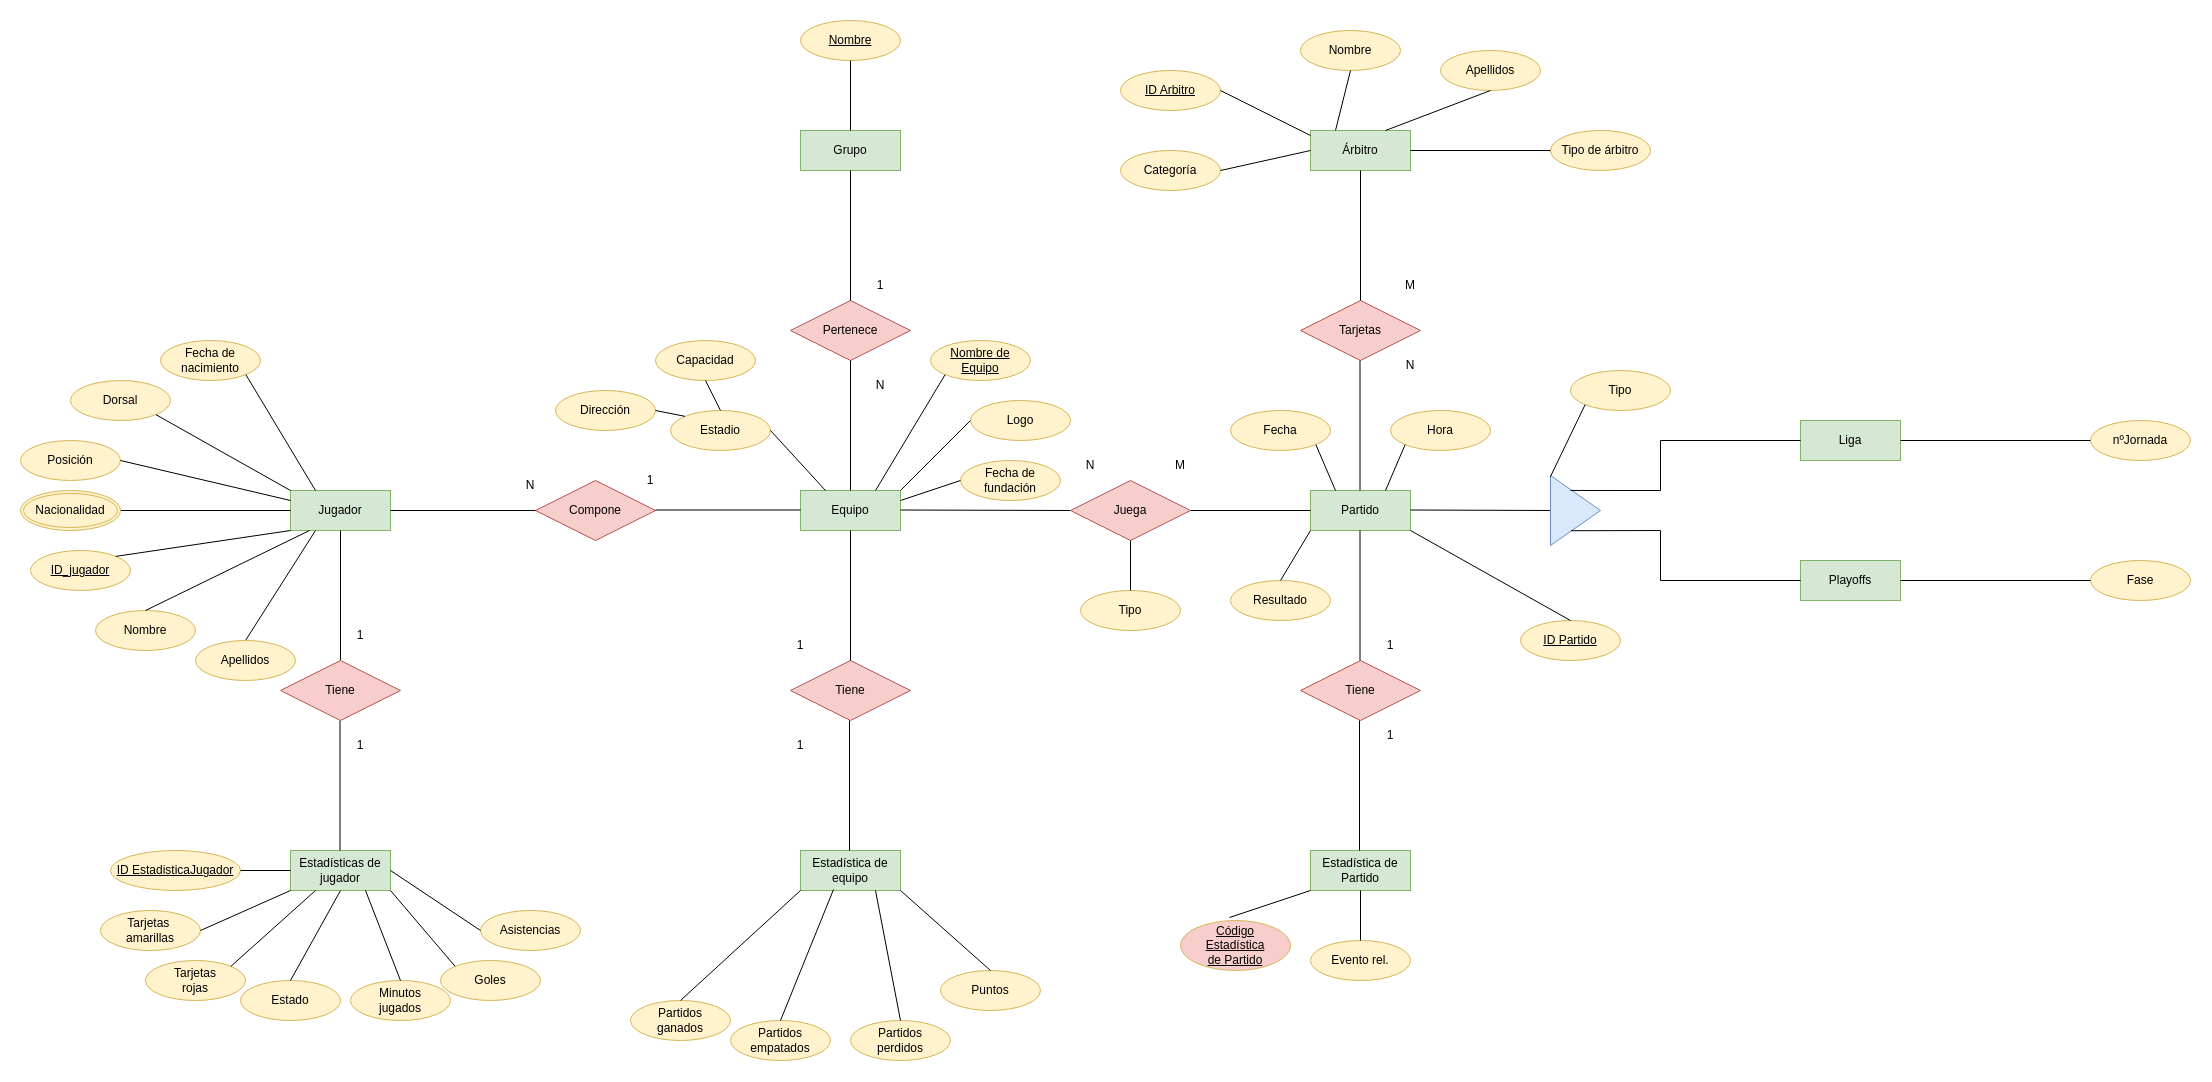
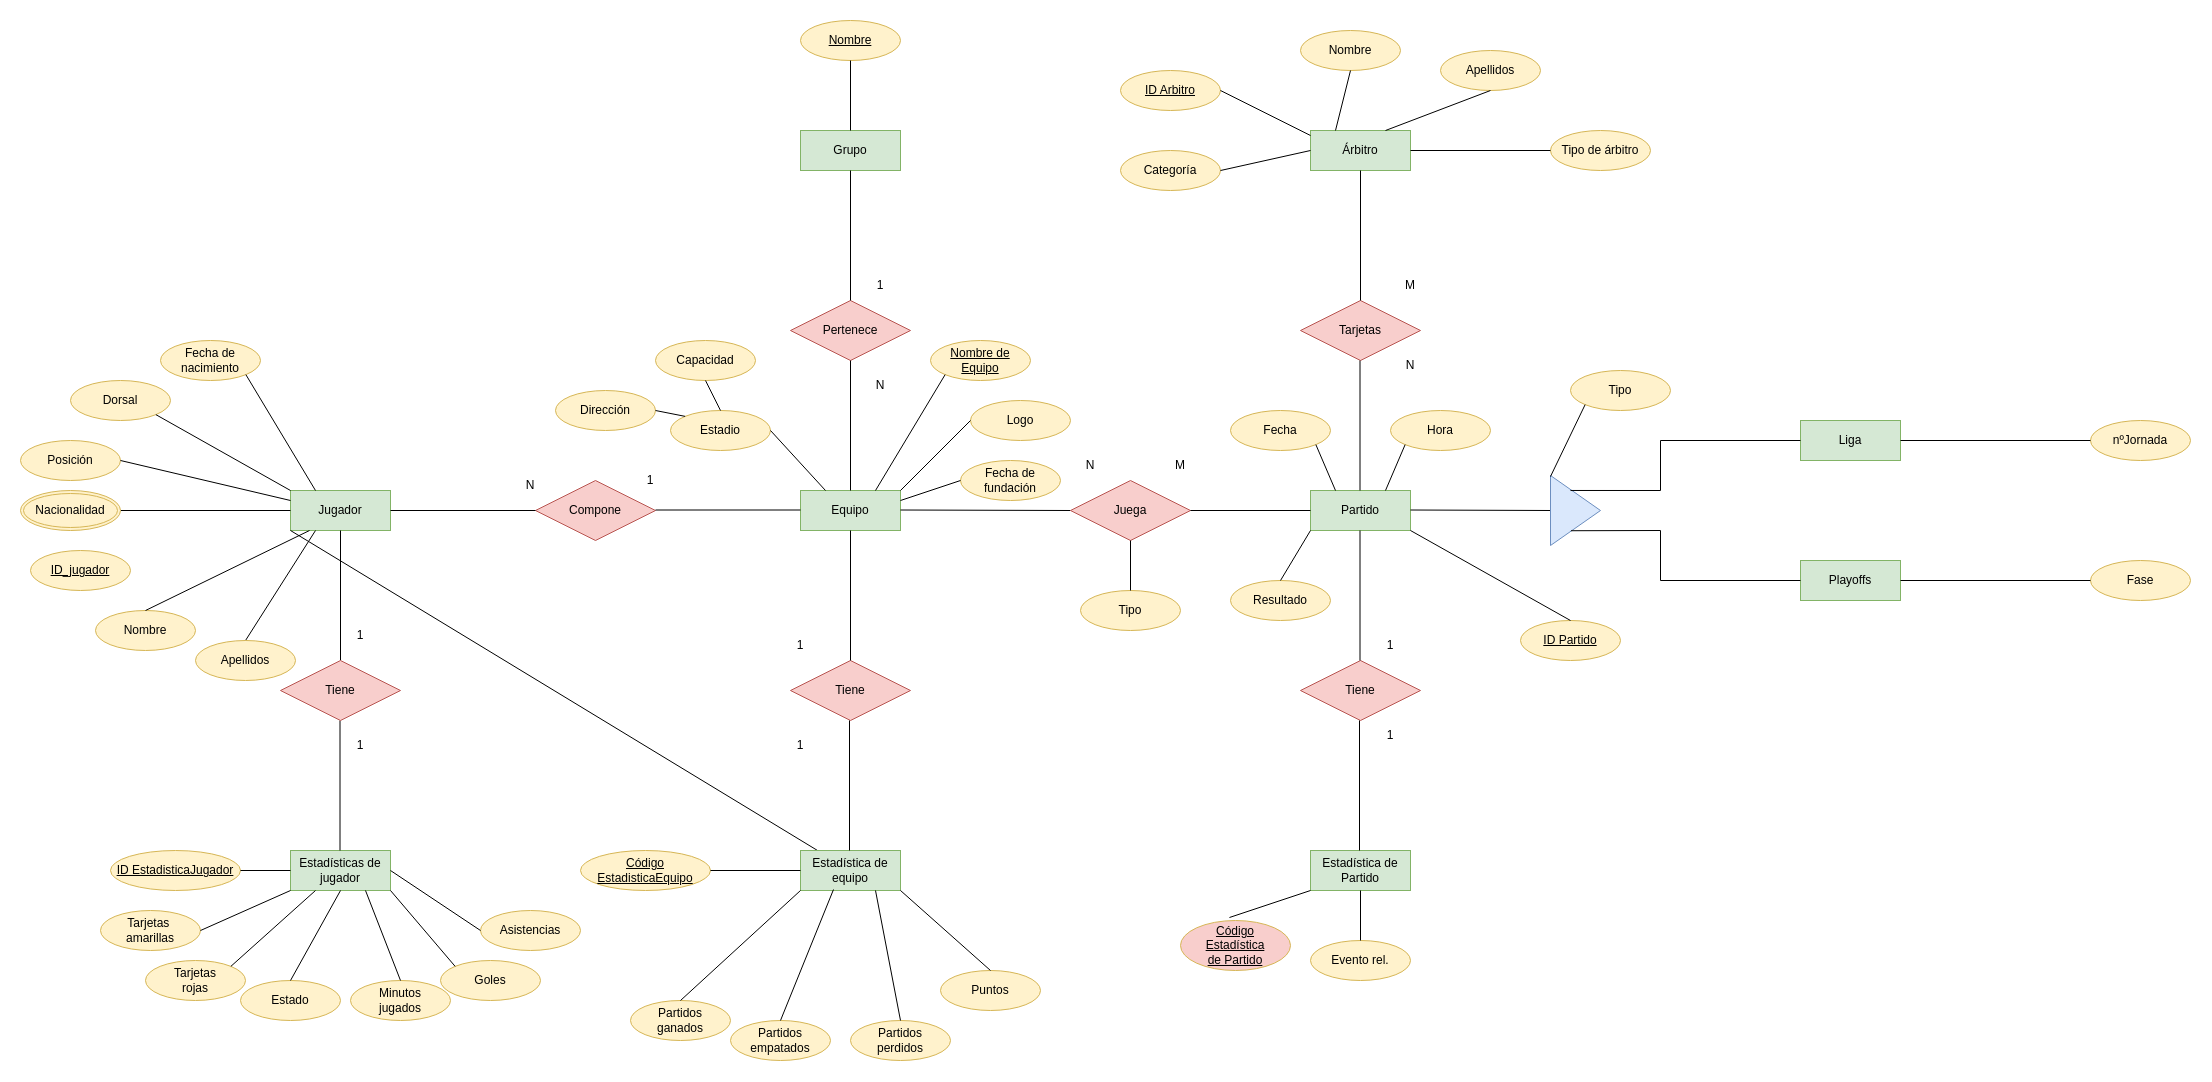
- <mxCell id="25" value="" style="endArrow=none;html=1;rounded=0;exitX=0;exitY=1;exitDx=0;exitDy=0;entryX=1;entryY=0;entryDx=0;entryDy=0;" parent="1" source="4" target="17" edge="1"><mxGeometry width="50" height="50" relative="1" as="geometry"><mxPoint x="360" y="550" as="sourcePoint" /><mxPoint x="310" y="610" as="targetPoint" /></mxGeometry></mxCell>
+ <mxCell id="25" value="" style="endArrow=none;html=1;rounded=0;exitX=0;exitY=1;exitDx=0;exitDy=0;" parent="1" source="4" target="34" edge="1"><mxGeometry width="50" height="50" relative="1" as="geometry"><mxPoint x="360" y="550" as="sourcePoint" /><mxPoint x="310" y="610" as="targetPoint" /></mxGeometry></mxCell>
+ <mxCell id="61" value="Código EstadisticaEquipo" style="ellipse;whiteSpace=wrap;html=1;align=center;fontStyle=4;fillColor=#fff2cc;strokeColor=#d6b656;" parent="1" vertex="1"><mxGeometry x="580" y="850" width="130" height="40" as="geometry" /></mxCell>
+ <mxCell id="70" value="" style="endArrow=none;html=1;rounded=0;exitX=1;exitY=0.5;exitDx=0;exitDy=0;entryX=0;entryY=0.5;entryDx=0;entryDy=0;" parent="1" source="61" target="34" edge="1"><mxGeometry width="50" height="50" relative="1" as="geometry"><mxPoint x="640" y="970" as="sourcePoint" /><mxPoint x="700" y="900" as="targetPoint" /></mxGeometry></mxCell>
